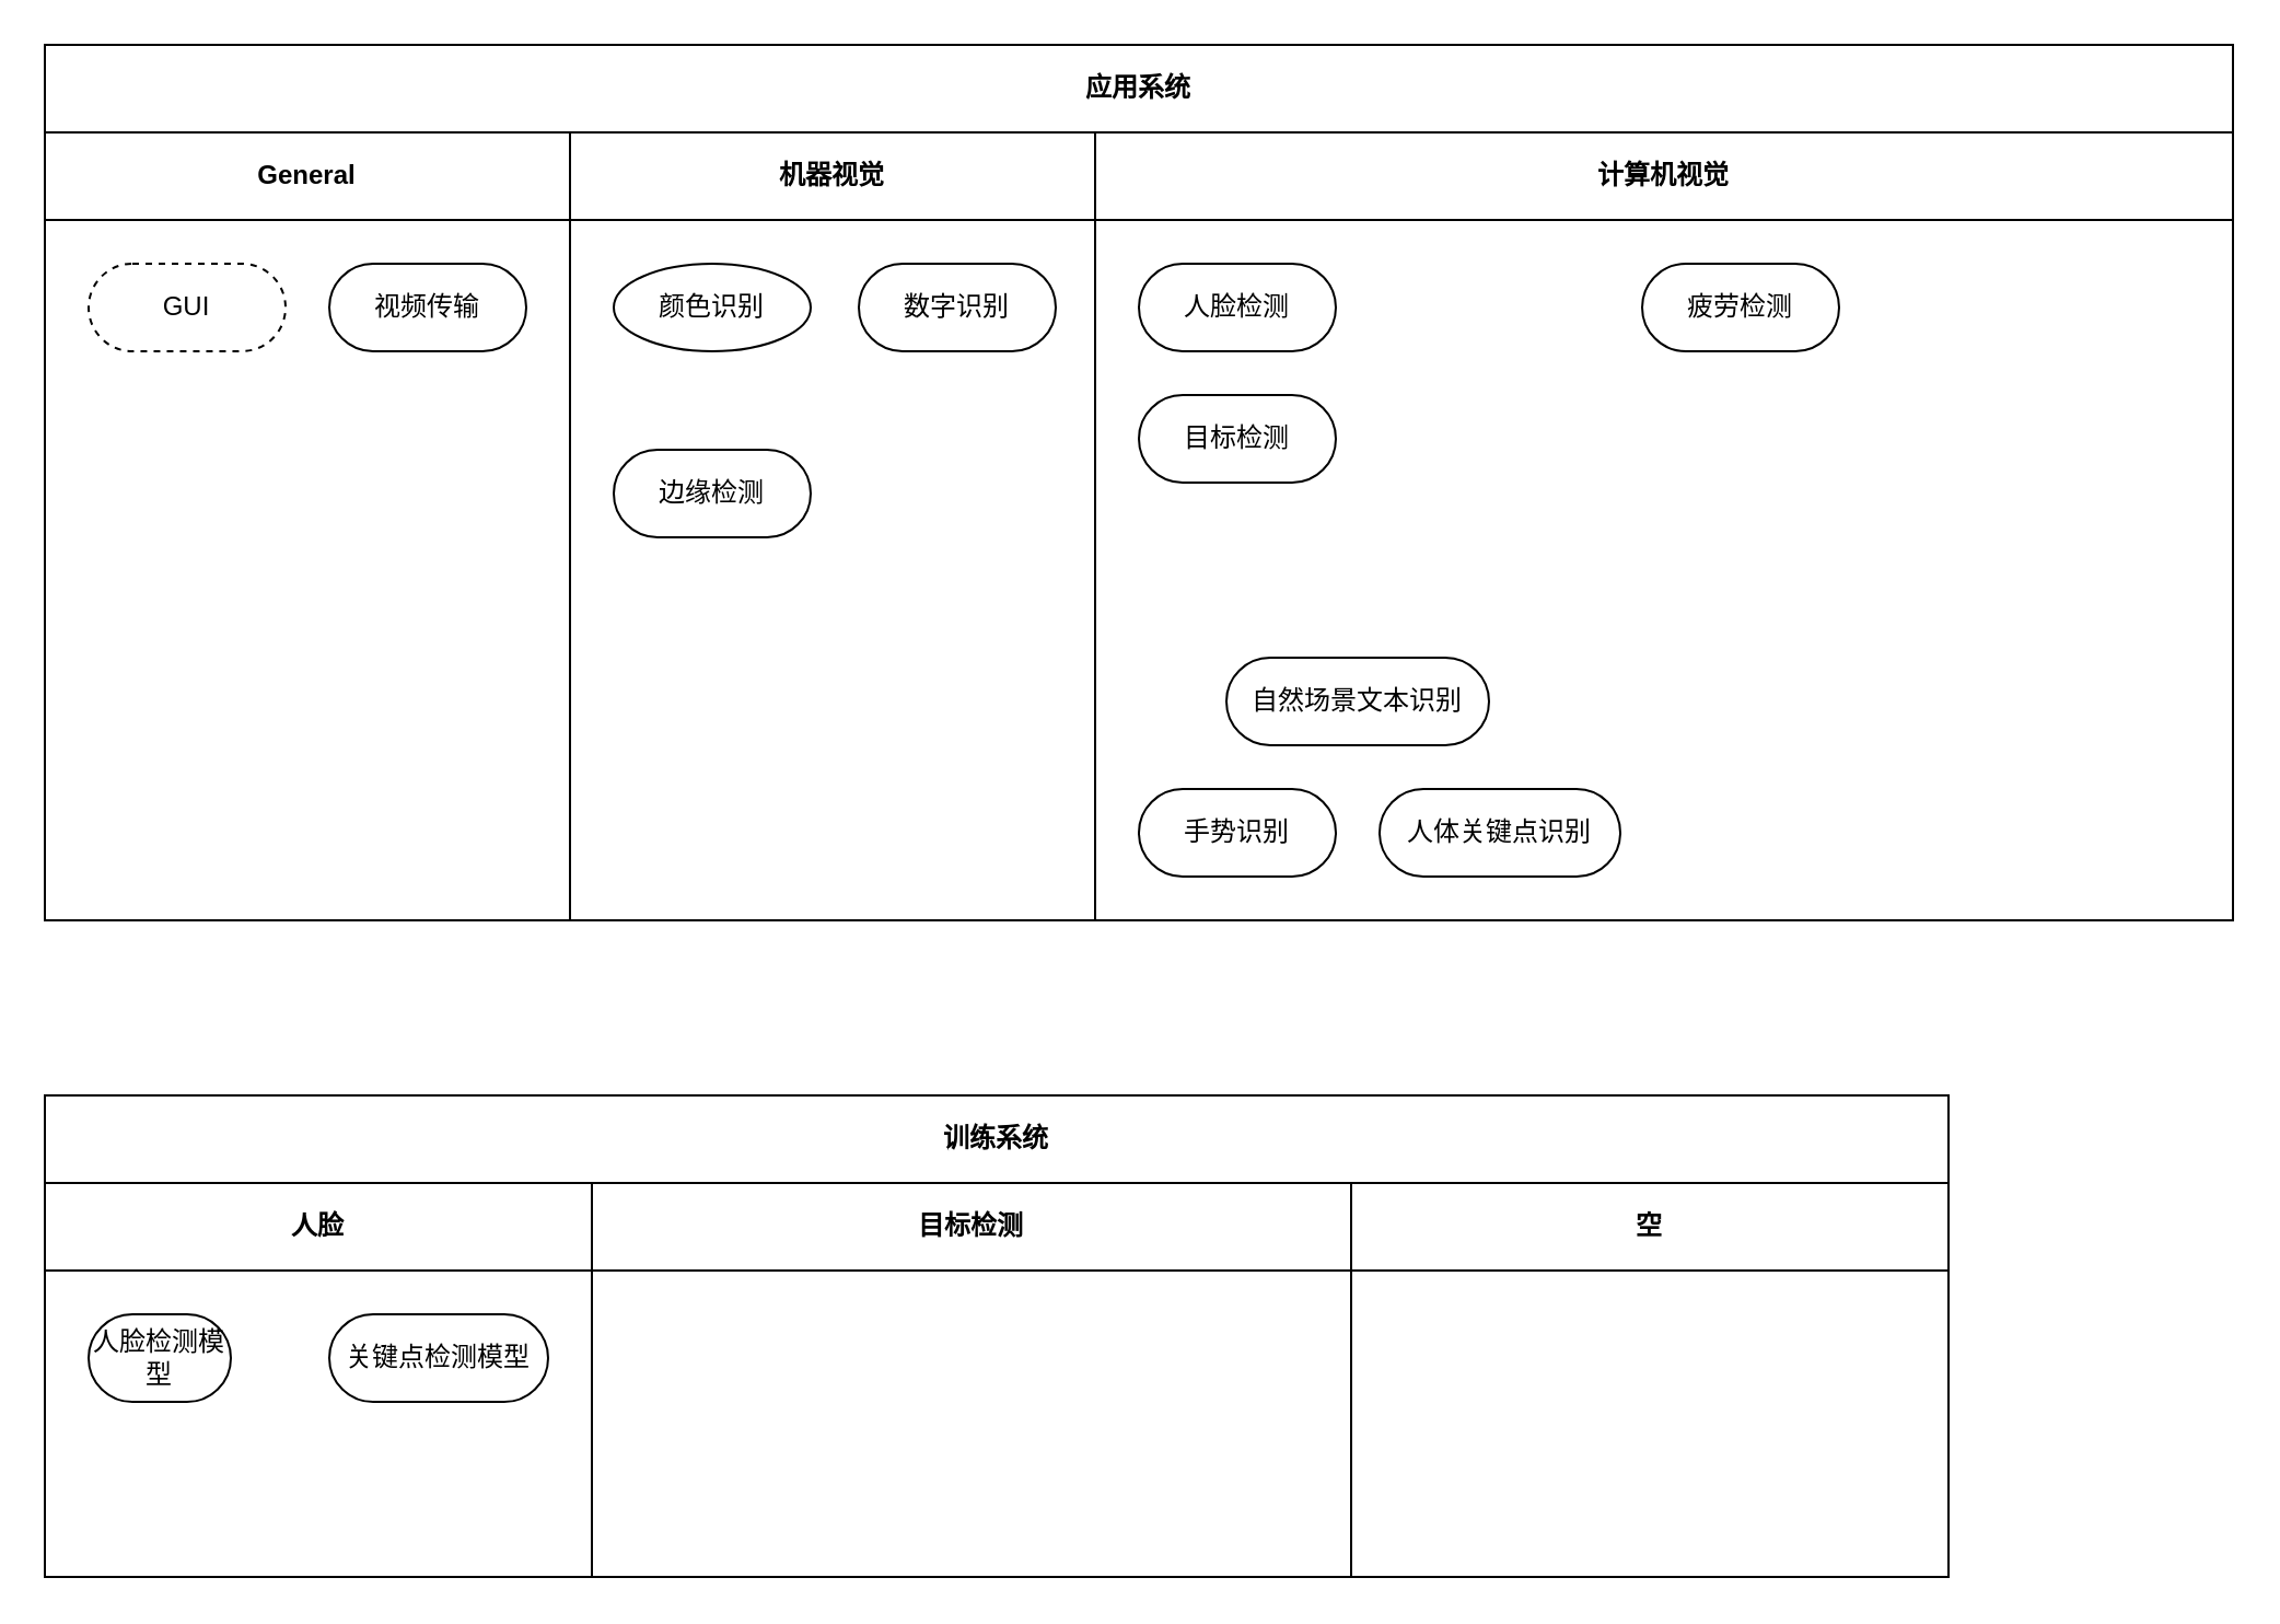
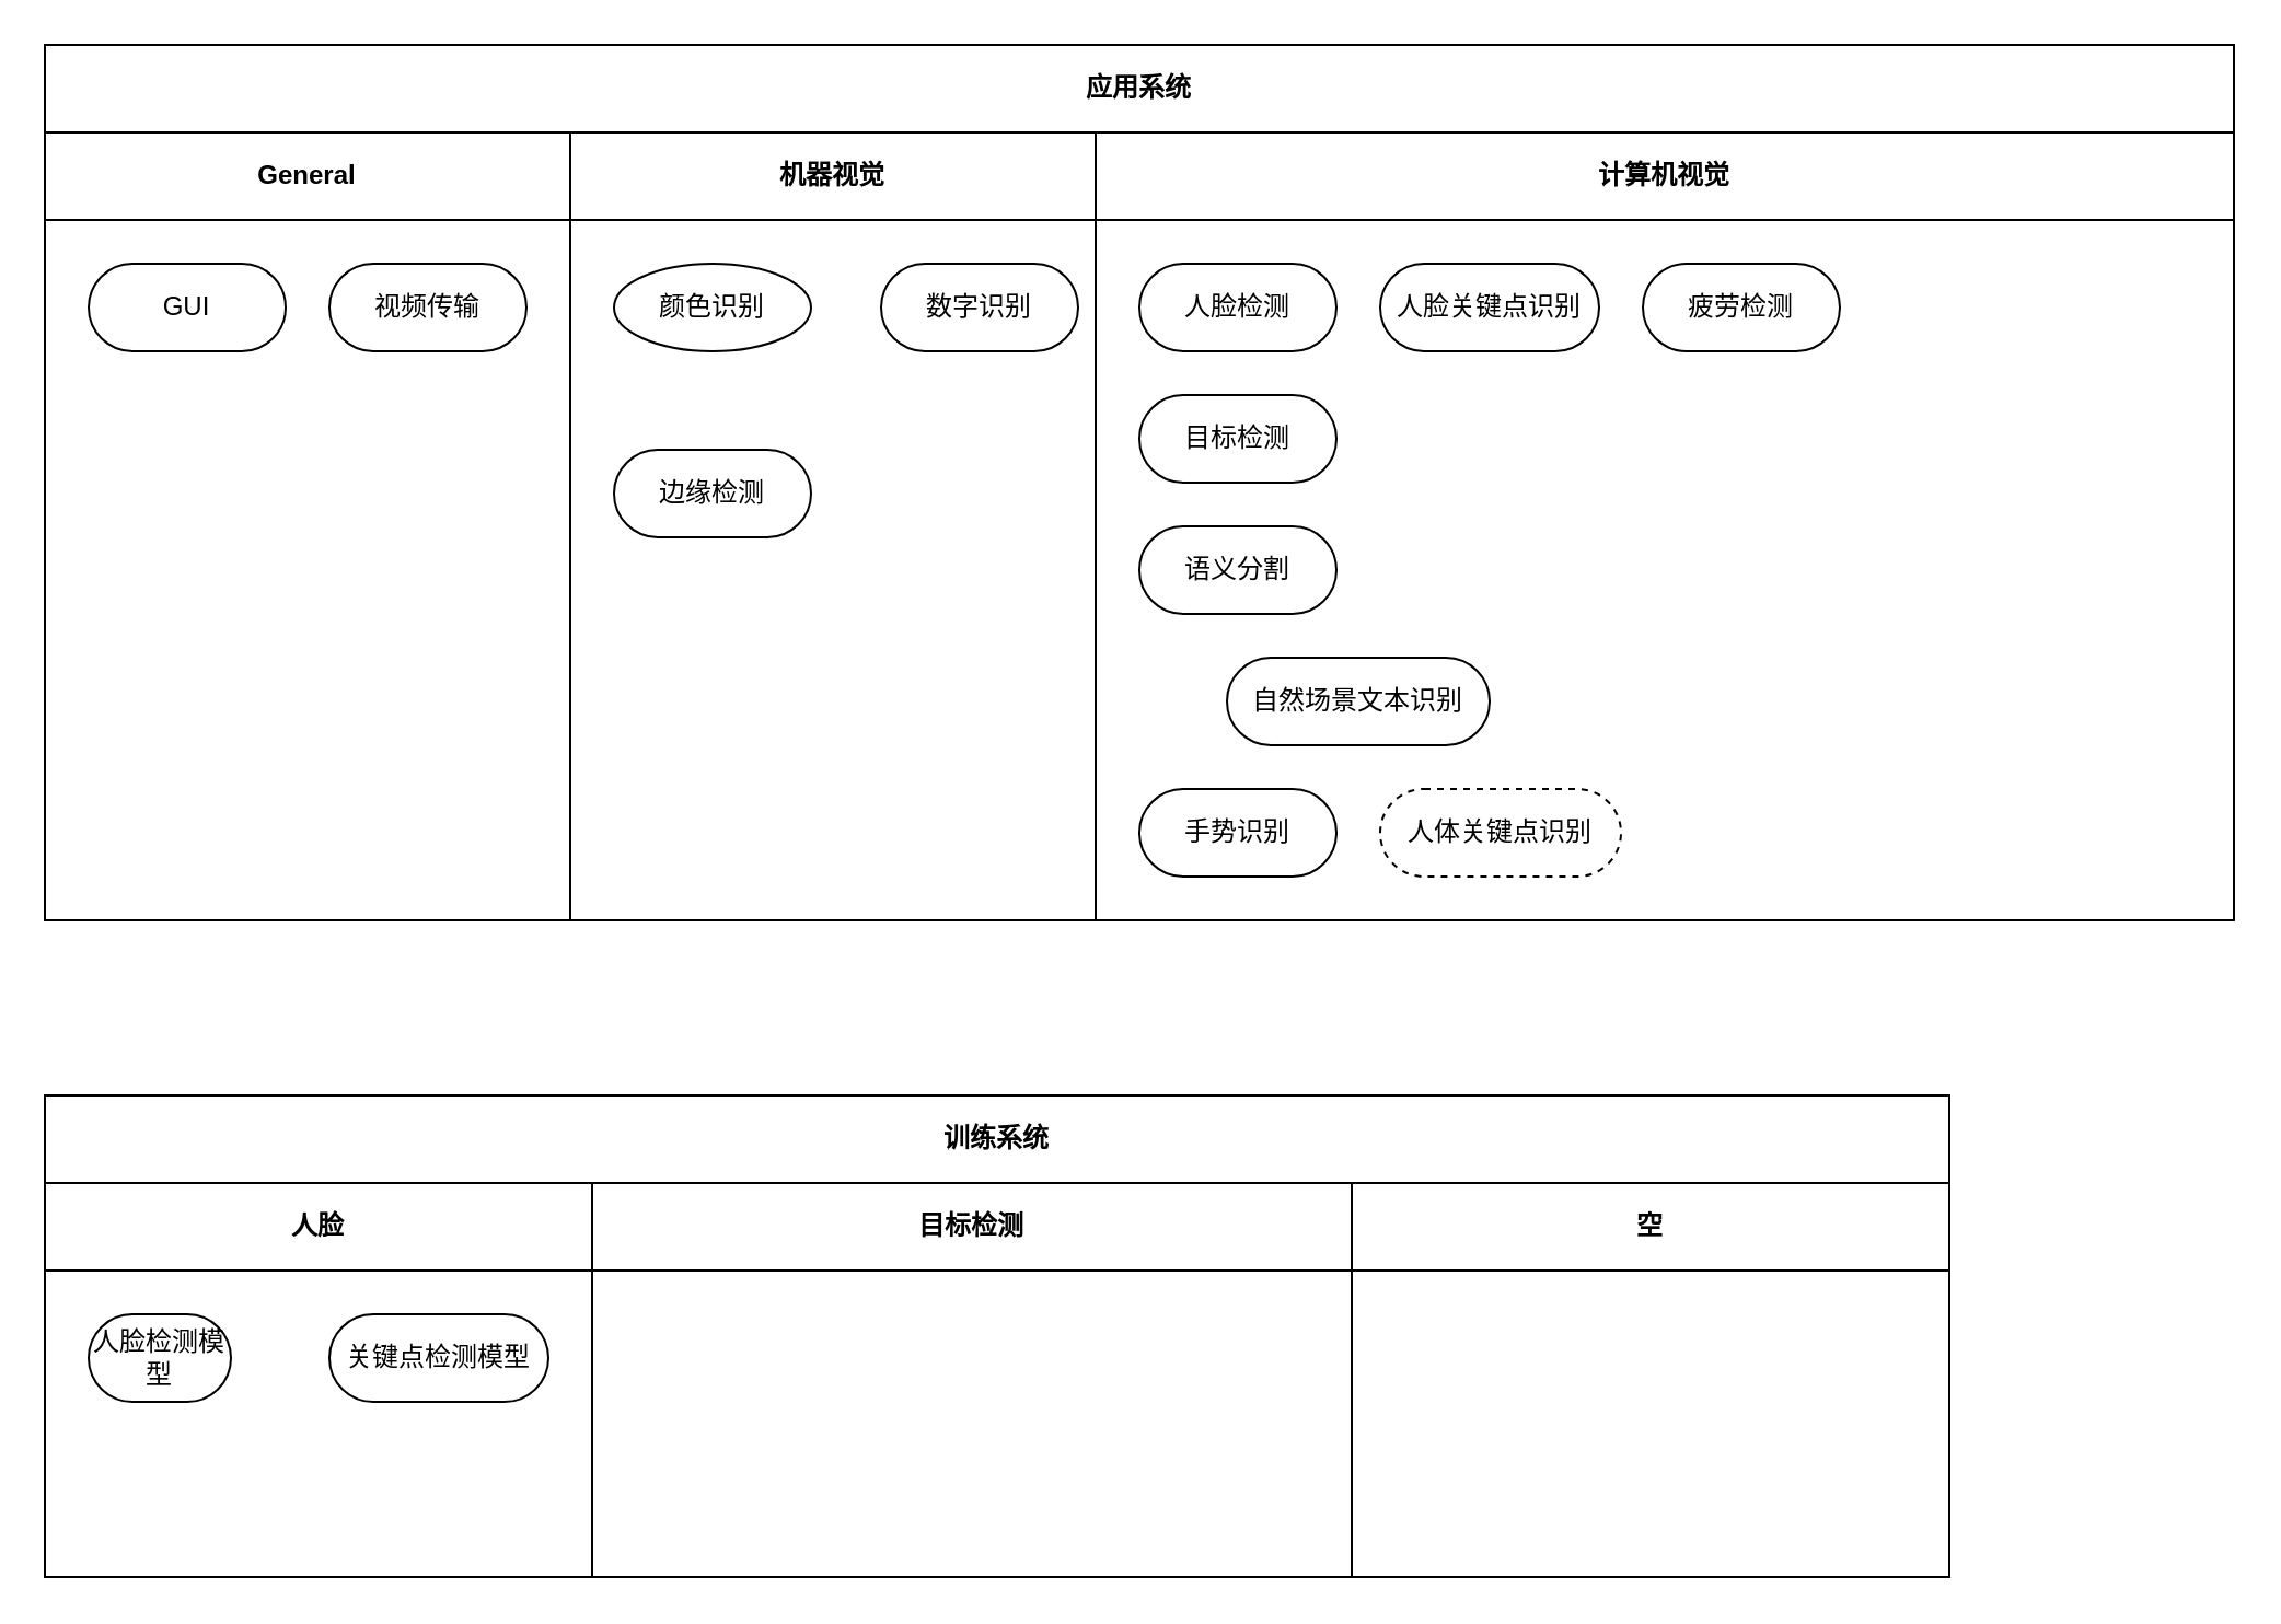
- <mxCell id="5" value="GUI" style="rounded=1;whiteSpace=wrap;html=1;arcSize=50;dashed=1;" parent="4" vertex="1"><mxGeometry x="20" y="60" width="90" height="40" as="geometry" /></mxCell>
+ <mxCell id="5" value="GUI" style="rounded=1;whiteSpace=wrap;html=1;arcSize=50;" parent="4" vertex="1"><mxGeometry x="20" y="60" width="90" height="40" as="geometry" /></mxCell>
- <mxCell id="9" value="数字识别" style="rounded=1;whiteSpace=wrap;html=1;arcSize=50;" parent="7" vertex="1"><mxGeometry x="132" y="60" width="90" height="40" as="geometry" /></mxCell>
+ <mxCell id="9" value="数字识别" style="rounded=1;whiteSpace=wrap;html=1;arcSize=50;" parent="7" vertex="1"><mxGeometry x="142" y="60" width="90" height="40" as="geometry" /></mxCell>
+ <mxCell id="13" value="人脸关键点识别" style="rounded=1;whiteSpace=wrap;html=1;arcSize=50;" parent="11" vertex="1"><mxGeometry x="130" y="60" width="100" height="40" as="geometry" /></mxCell>
+ <mxCell id="16" value="语义分割" style="rounded=1;whiteSpace=wrap;html=1;arcSize=50;" parent="11" vertex="1"><mxGeometry x="20" y="180" width="90" height="40" as="geometry" /></mxCell>
- <mxCell id="19" value="人体关键点识别" style="rounded=1;whiteSpace=wrap;html=1;arcSize=50;" parent="11" vertex="1"><mxGeometry x="130" y="300" width="110" height="40" as="geometry" /></mxCell>
+ <mxCell id="19" value="人体关键点识别" style="rounded=1;whiteSpace=wrap;html=1;arcSize=50;dashed=1;" parent="11" vertex="1"><mxGeometry x="130" y="300" width="110" height="40" as="geometry" /></mxCell>
